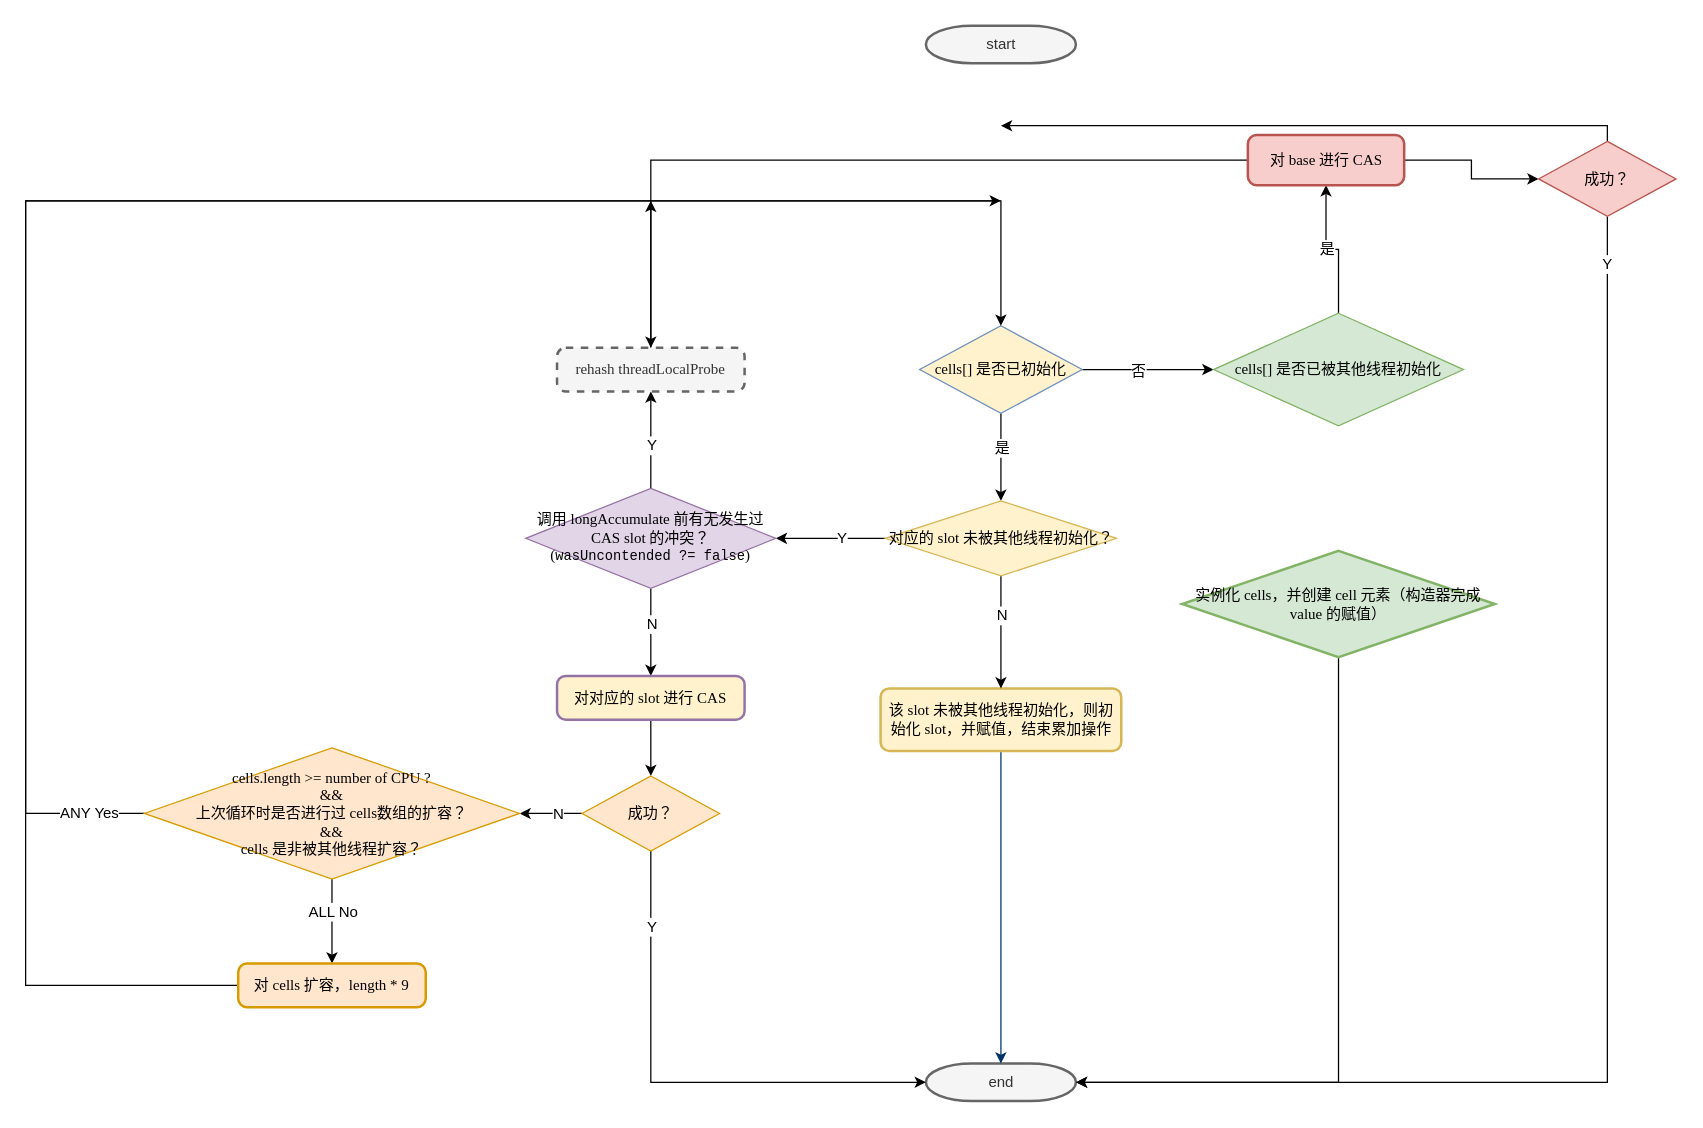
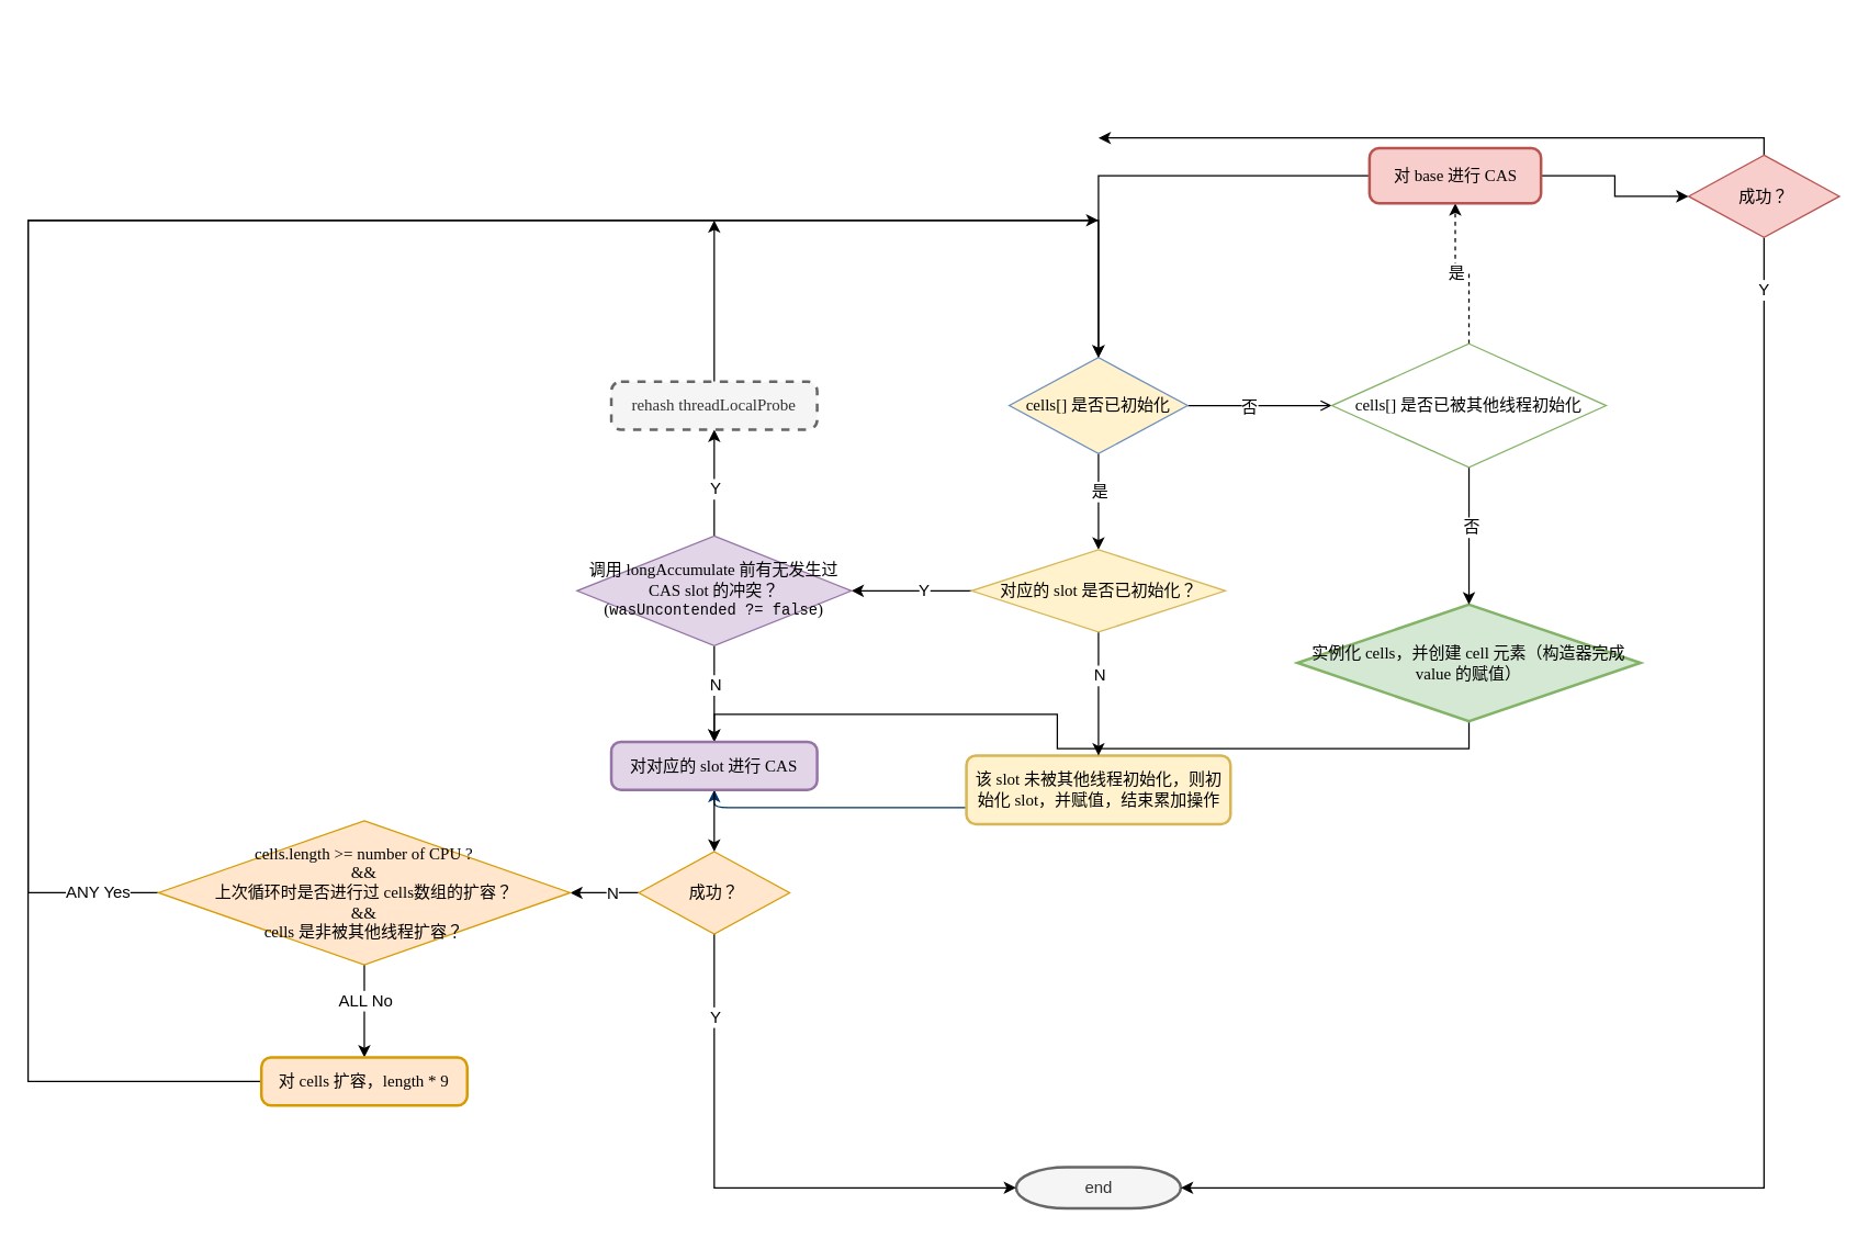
- <mxCell id="2" value="start" style="shape=mxgraph.flowchart.terminator;strokeWidth=2;gradientDirection=north;fontStyle=0;html=1;fillColor=#f5f5f5;strokeColor=#666666;fontColor=#333333;" parent="1" vertex="1"><mxGeometry x="740" y="20" width="120" height="30" as="geometry" /></mxCell>
- <mxCell id="17" style="edgeStyle=orthogonalEdgeStyle;rounded=0;orthogonalLoop=1;jettySize=auto;html=1;" edge="1" parent="1" source="19" target="36"><mxGeometry relative="1" as="geometry" /></mxCell>
+ <mxCell id="17" style="edgeStyle=orthogonalEdgeStyle;rounded=0;orthogonalLoop=1;jettySize=auto;html=1;entryX=0.5;entryY=0;entryDx=0;entryDy=0;" edge="1" parent="1" source="19" target="9"><mxGeometry relative="1" as="geometry" /></mxCell>
- <mxCell id="14" style="edgeStyle=orthogonalEdgeStyle;rounded=0;orthogonalLoop=1;jettySize=auto;html=1;entryX=0.5;entryY=1;entryDx=0;entryDy=0;" edge="1" parent="1" source="16" target="19"><mxGeometry relative="1" as="geometry" /></mxCell>
+ <mxCell id="14" style="edgeStyle=orthogonalEdgeStyle;rounded=0;orthogonalLoop=1;jettySize=auto;html=1;entryX=0.5;entryY=1;entryDx=0;entryDy=0;dashed=1;" edge="1" parent="1" source="16" target="19"><mxGeometry relative="1" as="geometry" /></mxCell>
- <mxCell id="5" style="edgeStyle=orthogonalEdgeStyle;rounded=0;orthogonalLoop=1;jettySize=auto;html=1;entryX=0;entryY=0.5;entryDx=0;entryDy=0;" edge="1" parent="1" source="9" target="16"><mxGeometry relative="1" as="geometry" /></mxCell>
+ <mxCell id="5" style="edgeStyle=orthogonalEdgeStyle;rounded=0;orthogonalLoop=1;jettySize=auto;html=1;entryX=0;entryY=0.5;entryDx=0;entryDy=0;endArrow=open;" edge="1" parent="1" source="9" target="16"><mxGeometry relative="1" as="geometry" /></mxCell>
- <mxCell id="16" value="cells[] 是否已被其他线程初始化" style="rhombus;whiteSpace=wrap;html=1;fontFamily=Mircosoft YaHei;fillColor=#d5e8d4;strokeColor=#82b366;" vertex="1" parent="1"><mxGeometry x="970" y="250" width="200" height="90" as="geometry" /></mxCell>
+ <mxCell id="16" value="cells[] 是否已被其他线程初始化" style="rhombus;whiteSpace=wrap;html=1;fontFamily=Mircosoft YaHei;fillColor=#ffffff;strokeColor=#82b366;" vertex="1" parent="1"><mxGeometry x="970" y="250" width="200" height="90" as="geometry" /></mxCell>
+ <mxCell id="12" style="edgeStyle=orthogonalEdgeStyle;rounded=0;orthogonalLoop=1;jettySize=auto;html=1;entryX=0.5;entryY=0;entryDx=0;entryDy=0;" edge="1" parent="1" source="16" target="11"><mxGeometry relative="1" as="geometry" /></mxCell>
+ <mxCell id="13" value="否" style="text;html=1;align=center;verticalAlign=middle;resizable=0;points=[];labelBackgroundColor=#ffffff;" vertex="1" connectable="0" parent="12"><mxGeometry x="-0.148" y="1" relative="1" as="geometry"><mxPoint as="offset" /></mxGeometry></mxCell>
- <mxCell id="29" value="对应的 slot 未被其他线程初始化？" style="rhombus;whiteSpace=wrap;html=1;fontFamily=Mircosoft YaHei;fillColor=#fff2cc;strokeColor=#d6b656;" vertex="1" parent="1"><mxGeometry x="707.5" y="400" width="185" height="60" as="geometry" /></mxCell>
+ <mxCell id="29" value="对应的 slot 是否已初始化？" style="rhombus;whiteSpace=wrap;html=1;fontFamily=Mircosoft YaHei;fillColor=#fff2cc;strokeColor=#d6b656;" vertex="1" parent="1"><mxGeometry x="707.5" y="400" width="185" height="60" as="geometry" /></mxCell>
- <mxCell id="38" value="&lt;font face=&quot;Mircosoft YaHei&quot;&gt;对对应的 slot 进行 CAS&lt;/font&gt;" style="rounded=1;whiteSpace=wrap;html=1;absoluteArcSize=1;arcSize=14;strokeWidth=2;fillColor=#fff2cc;strokeColor=#9673a6;" vertex="1" parent="1"><mxGeometry x="445" y="540" width="150" height="35" as="geometry" /></mxCell>
+ <mxCell id="38" value="&lt;font face=&quot;Mircosoft YaHei&quot;&gt;对对应的 slot 进行 CAS&lt;/font&gt;" style="rounded=1;whiteSpace=wrap;html=1;absoluteArcSize=1;arcSize=14;strokeWidth=2;fillColor=#e1d5e7;strokeColor=#9673a6;" vertex="1" parent="1"><mxGeometry x="445" y="540" width="150" height="35" as="geometry" /></mxCell>
- <mxCell id="10" style="edgeStyle=orthogonalEdgeStyle;rounded=0;orthogonalLoop=1;jettySize=auto;html=1;entryX=1;entryY=0.5;entryDx=0;entryDy=0;entryPerimeter=0;exitX=0.5;exitY=1;exitDx=0;exitDy=0;" edge="1" parent="1" source="11" target="3"><mxGeometry relative="1" as="geometry" /></mxCell>
+ <mxCell id="10" style="edgeStyle=orthogonalEdgeStyle;rounded=0;orthogonalLoop=1;jettySize=auto;html=1;exitX=0.5;exitY=1;exitDx=0;exitDy=0;" edge="1" parent="1" source="11" target="38"><mxGeometry relative="1" as="geometry" /></mxCell>
- <mxCell id="4" value="" style="edgeStyle=elbowEdgeStyle;elbow=vertical;exitX=0.5;exitY=1;entryX=0.5;entryY=0;entryPerimeter=0;fontStyle=1;strokeColor=#003366;strokeWidth=1;html=1;exitDx=0;exitDy=0;" parent="1" source="24" target="3" edge="1"><mxGeometry x="-670" y="-1870" width="100" height="100" as="geometry"><mxPoint x="800" y="750" as="sourcePoint" /><mxPoint x="580" y="-1060" as="targetPoint" /></mxGeometry></mxCell>
+ <mxCell id="4" value="" style="edgeStyle=elbowEdgeStyle;elbow=vertical;exitX=0.5;exitY=1;fontStyle=1;strokeColor=#003366;strokeWidth=1;html=1;exitDx=0;exitDy=0;" parent="1" source="24" target="38" edge="1"><mxGeometry x="-670" y="-1870" width="100" height="100" as="geometry"><mxPoint x="800" y="750" as="sourcePoint" /><mxPoint x="580" y="-1060" as="targetPoint" /></mxGeometry></mxCell>
